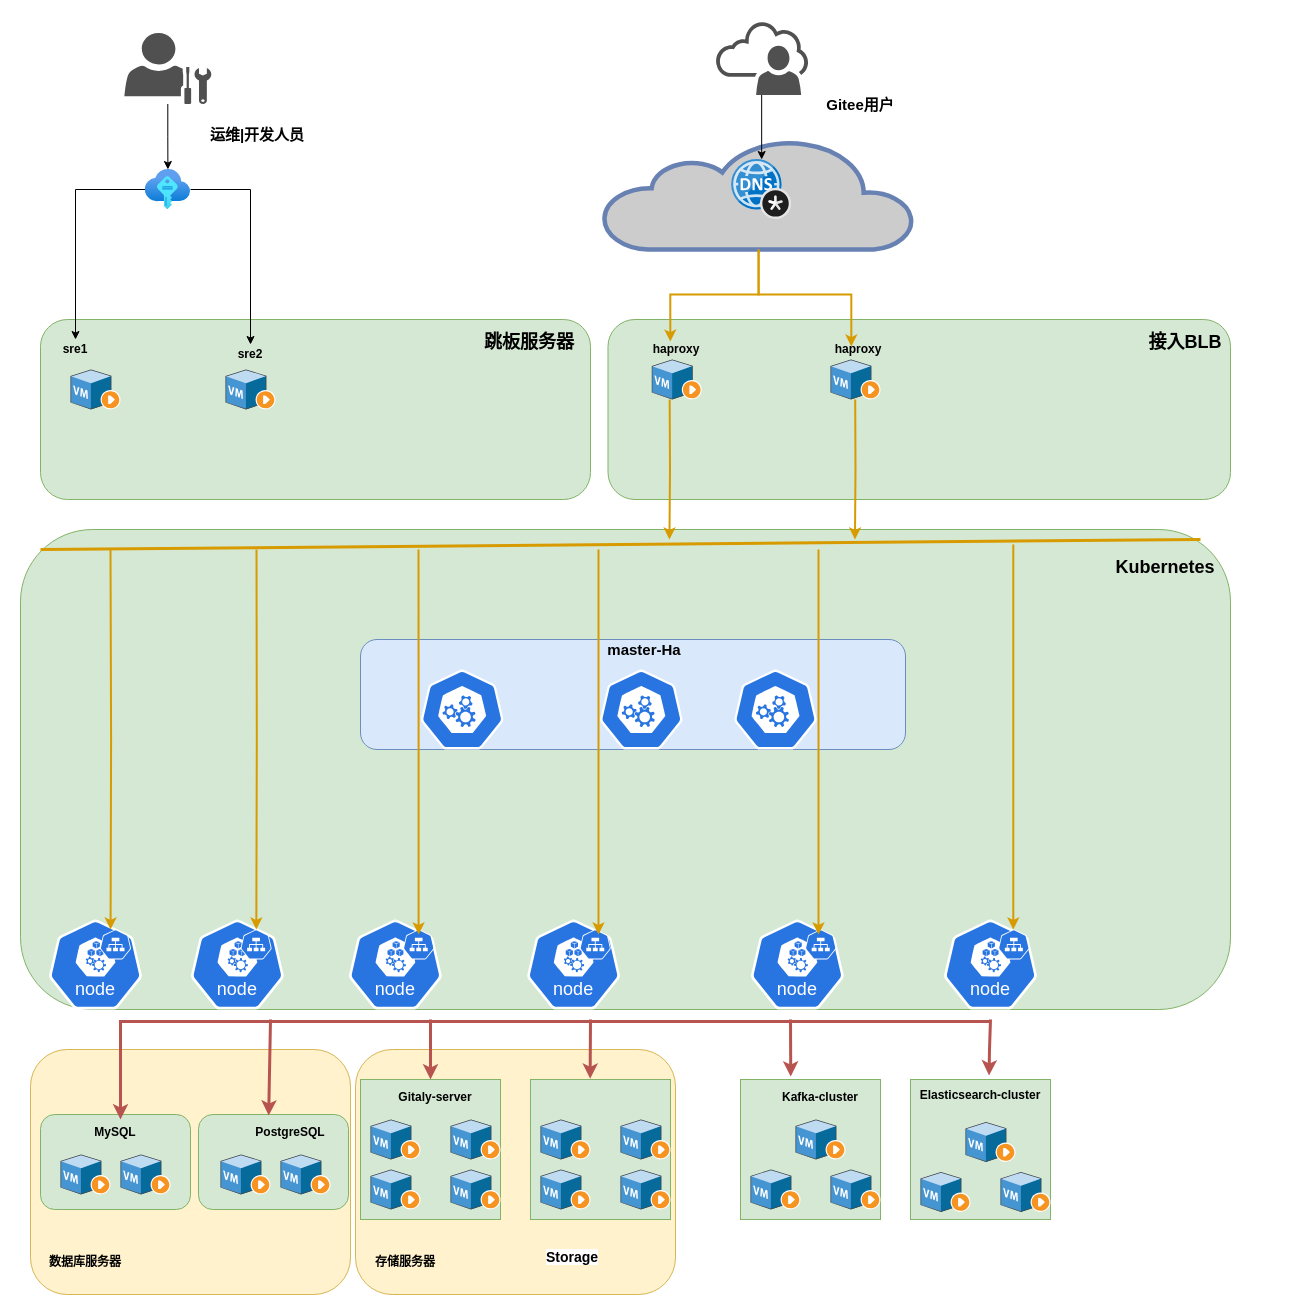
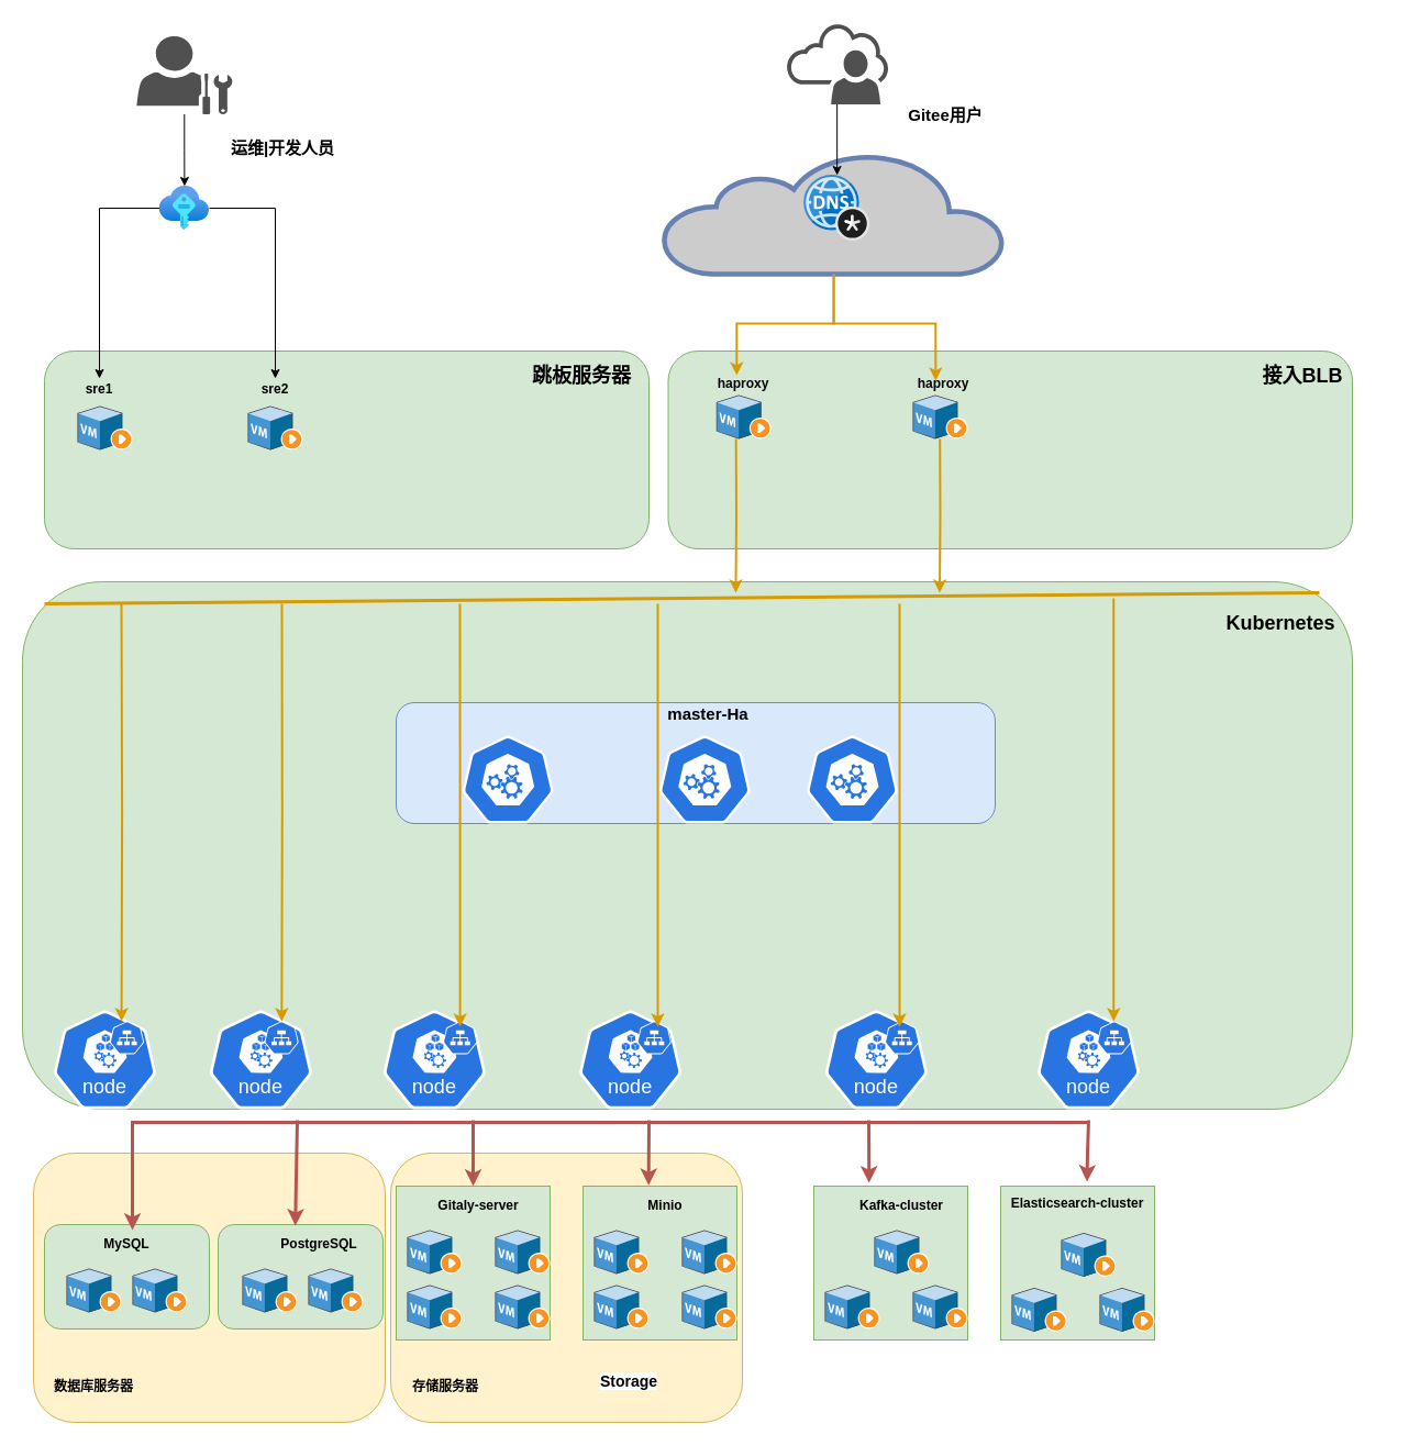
- <mxCell id="51" value="sre1" style="text;html=1;strokeColor=none;fillColor=none;align=center;verticalAlign=middle;whiteSpace=wrap;rounded=0;fontStyle=1" parent="1" vertex="1"><mxGeometry x="45" y="339" width="60" height="20" as="geometry" /></mxCell>
+ <mxCell id="51" value="sre1" style="text;html=1;strokeColor=none;fillColor=none;align=center;verticalAlign=middle;whiteSpace=wrap;rounded=0;fontStyle=1" parent="1" vertex="1"><mxGeometry x="60" y="344" width="60" height="20" as="geometry" /></mxCell>
+ <mxCell id="23" value="&lt;b&gt;Minio&lt;/b&gt;" style="text;html=1;strokeColor=none;fillColor=none;align=center;verticalAlign=middle;whiteSpace=wrap;rounded=0;" parent="1" vertex="1"><mxGeometry x="560" y="1089" width="90" height="15" as="geometry" /></mxCell>
